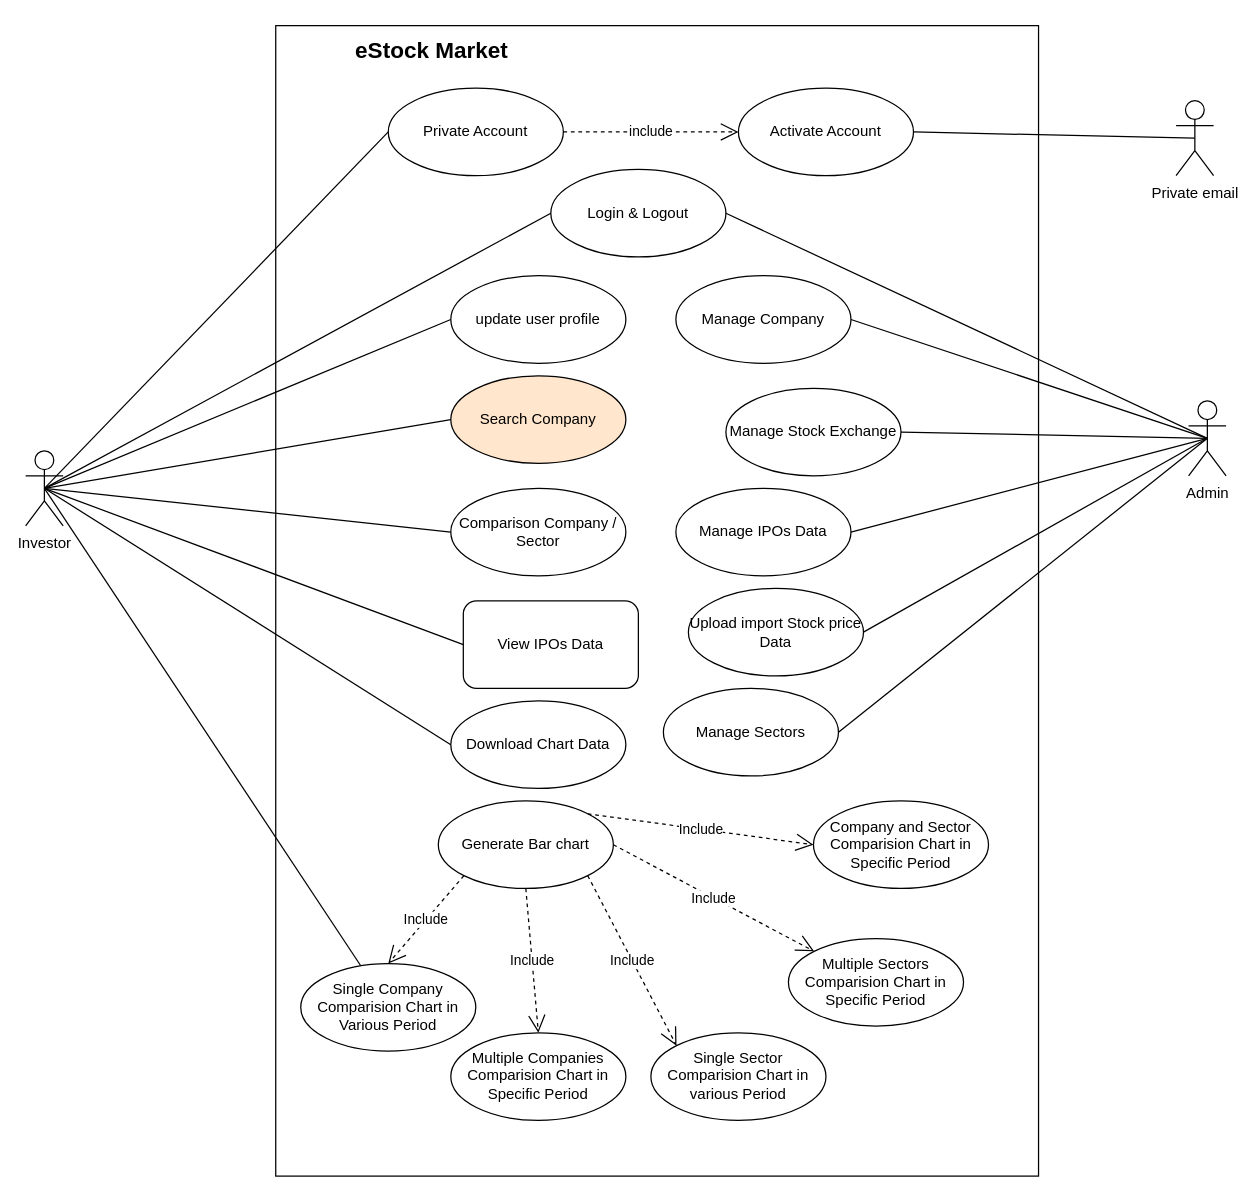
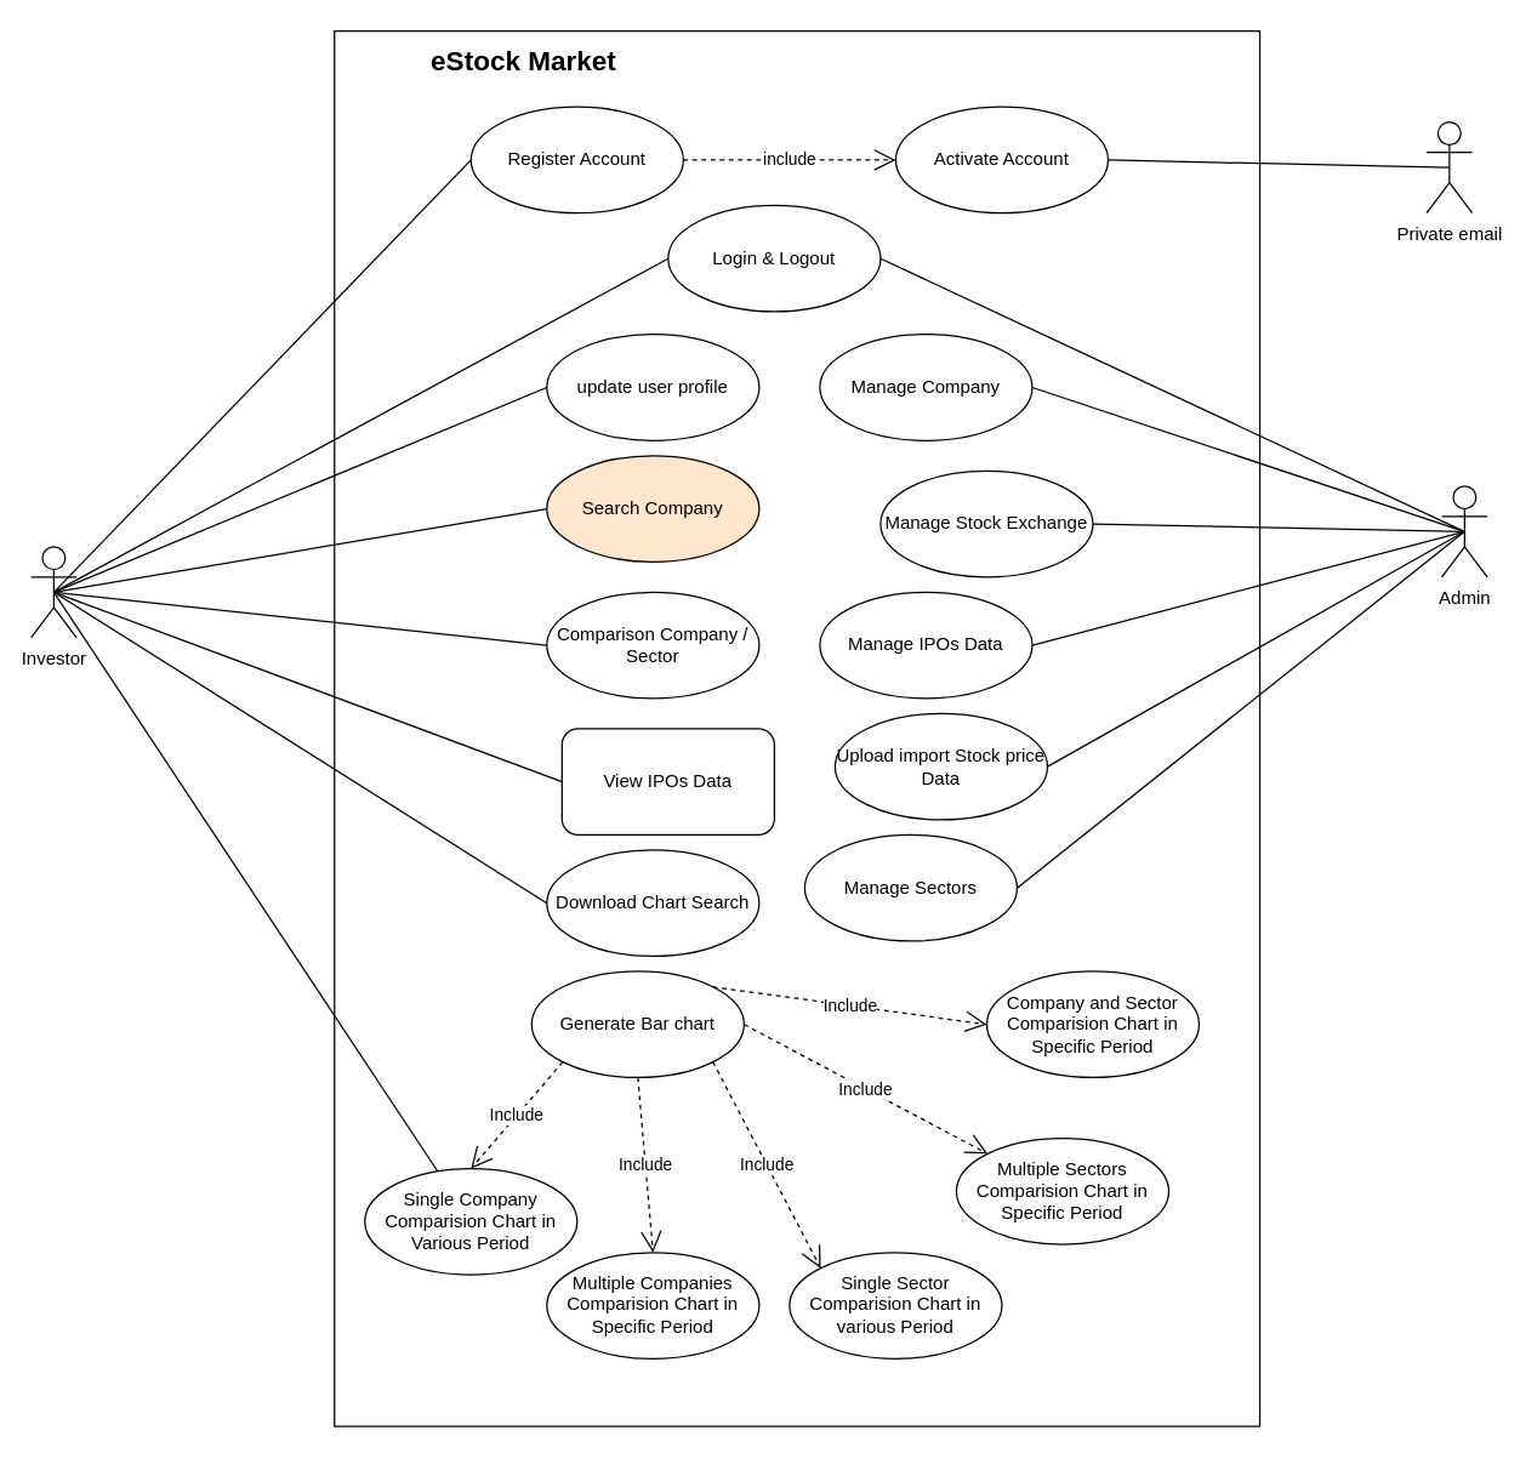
- <mxCell id="5" value="Private Account" style="ellipse;whiteSpace=wrap;html=1;" vertex="1" parent="1"><mxGeometry x="310" y="70" width="140" height="70" as="geometry" /></mxCell>
+ <mxCell id="5" value="Register Account" style="ellipse;whiteSpace=wrap;html=1;" vertex="1" parent="1"><mxGeometry x="310" y="70" width="140" height="70" as="geometry" /></mxCell>
- <mxCell id="11" value="Download Chart Data" style="ellipse;whiteSpace=wrap;html=1;" vertex="1" parent="1"><mxGeometry x="360" y="560" width="140" height="70" as="geometry" /></mxCell>
+ <mxCell id="11" value="Download Chart Search" style="ellipse;whiteSpace=wrap;html=1;" vertex="1" parent="1"><mxGeometry x="360" y="560" width="140" height="70" as="geometry" /></mxCell>
